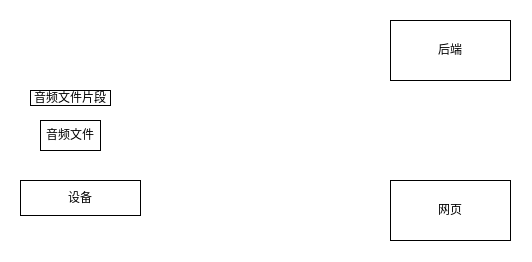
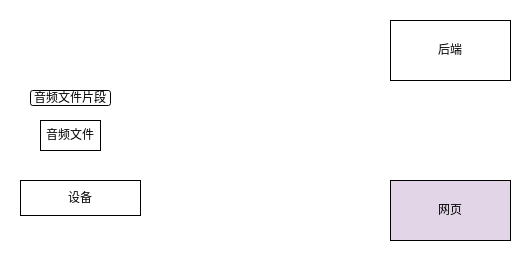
- <mxCell id="6" value="音频文件片段" style="rounded=0;whiteSpace=wrap;html=1;" vertex="1" parent="1"><mxGeometry x="30" y="90" width="80" height="15" as="geometry" /></mxCell>
+ <mxCell id="6" value="音频文件片段" style="whiteSpace=wrap;html=1;rounded=1;" vertex="1" parent="1"><mxGeometry x="30" y="90" width="80" height="15" as="geometry" /></mxCell>
- <mxCell id="3" value="网页" style="rounded=0;whiteSpace=wrap;html=1;" vertex="1" parent="1"><mxGeometry x="390" y="180" width="120" height="60" as="geometry" /></mxCell>
+ <mxCell id="3" value="网页" style="rounded=0;whiteSpace=wrap;html=1;fillColor=#e1d5e7;" vertex="1" parent="1"><mxGeometry x="390" y="180" width="120" height="60" as="geometry" /></mxCell>
